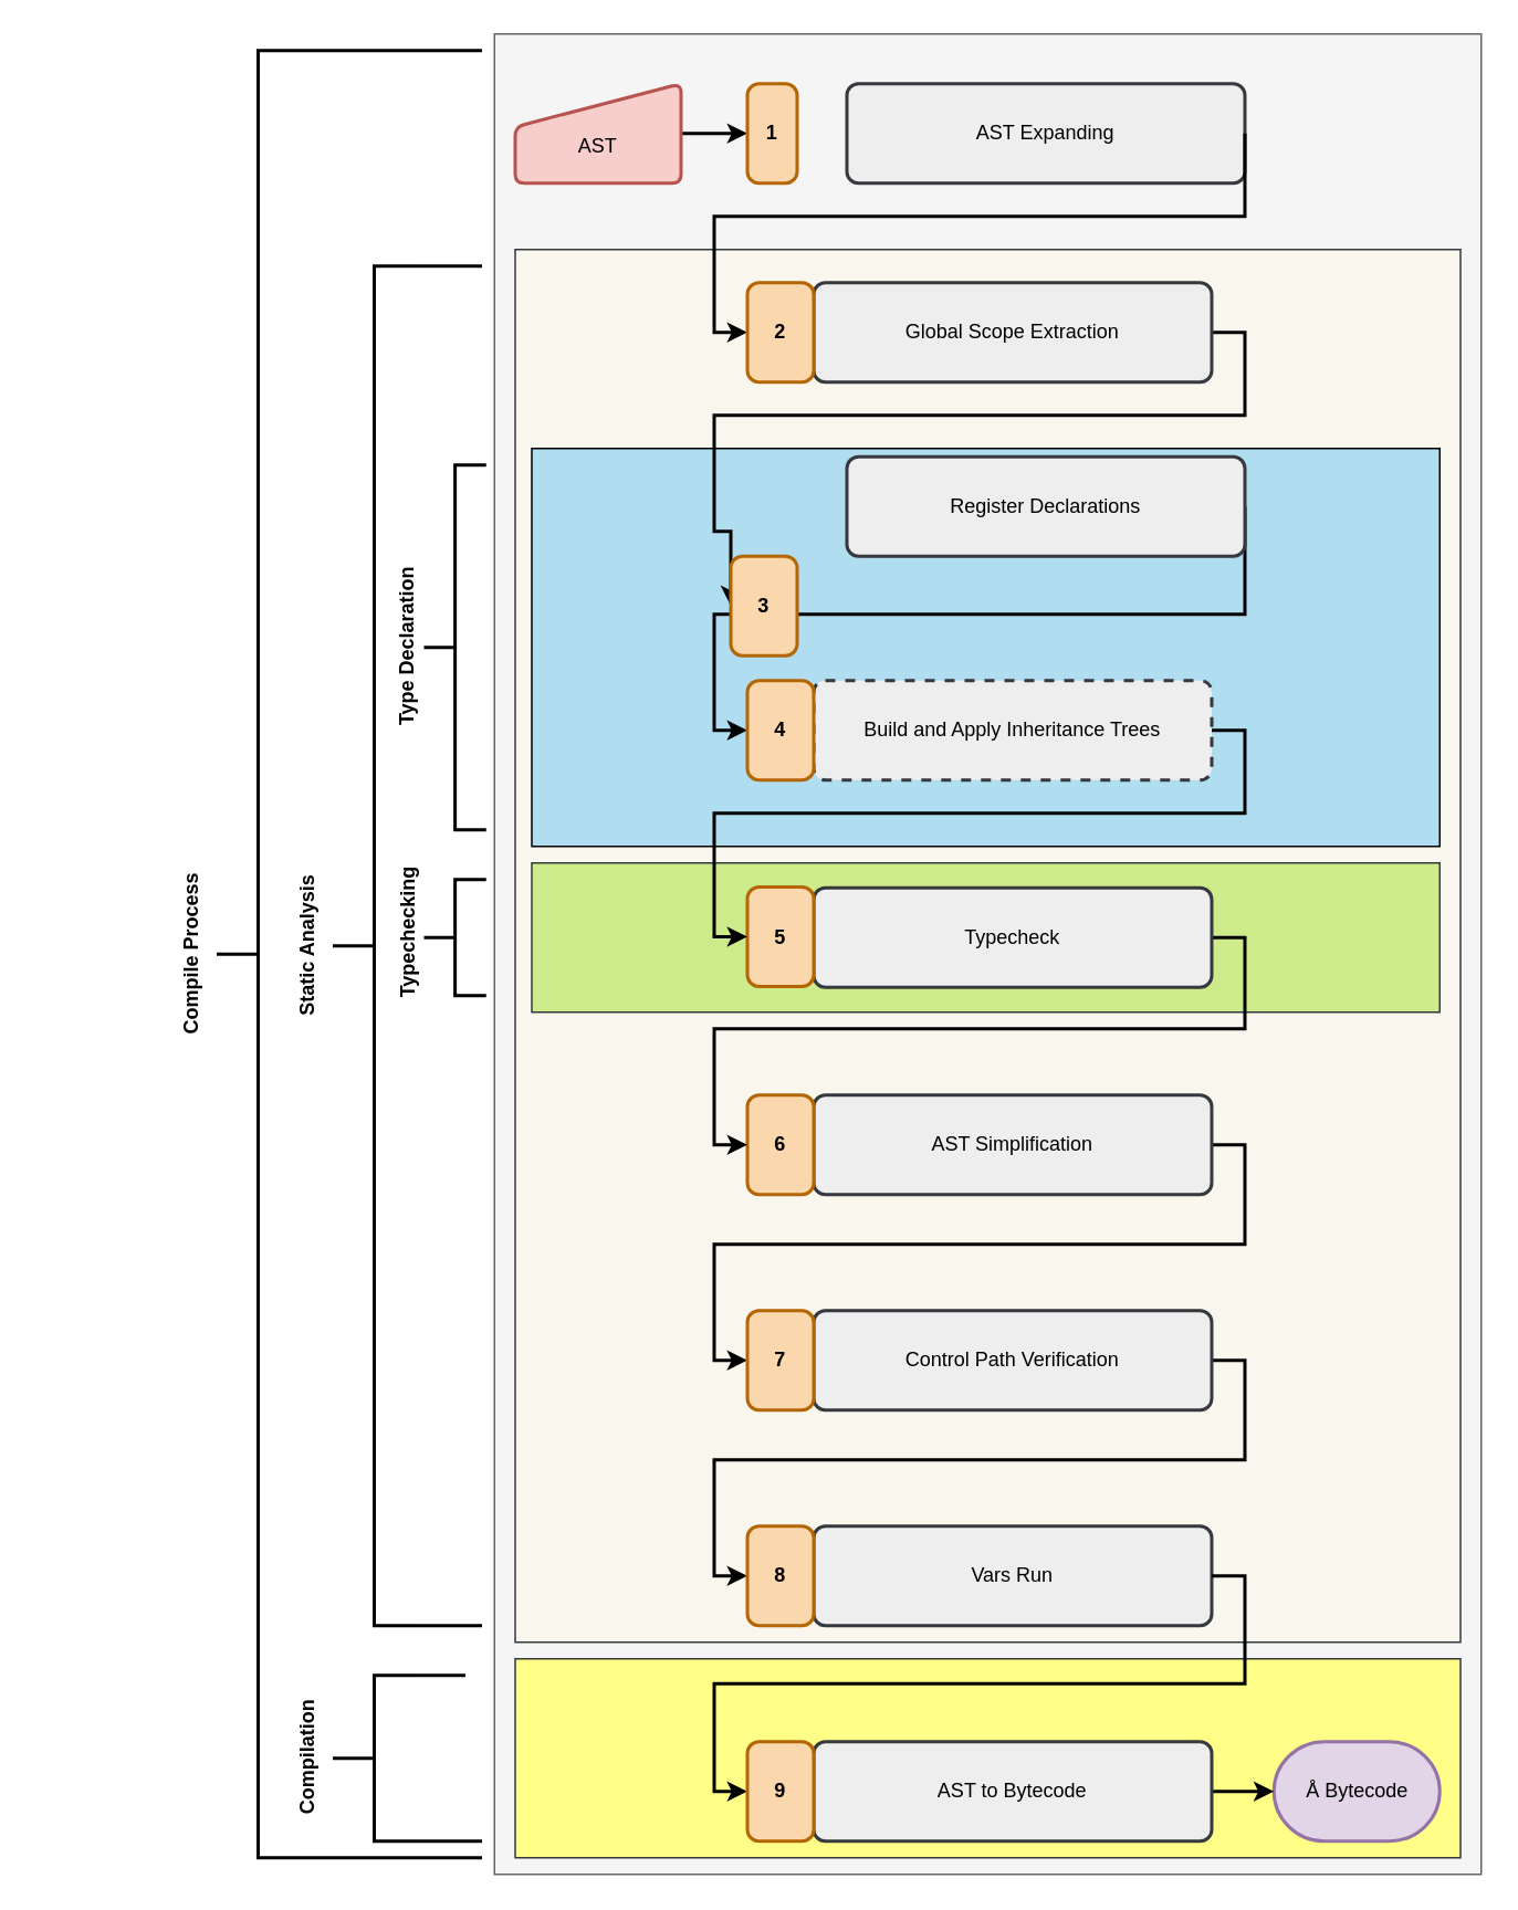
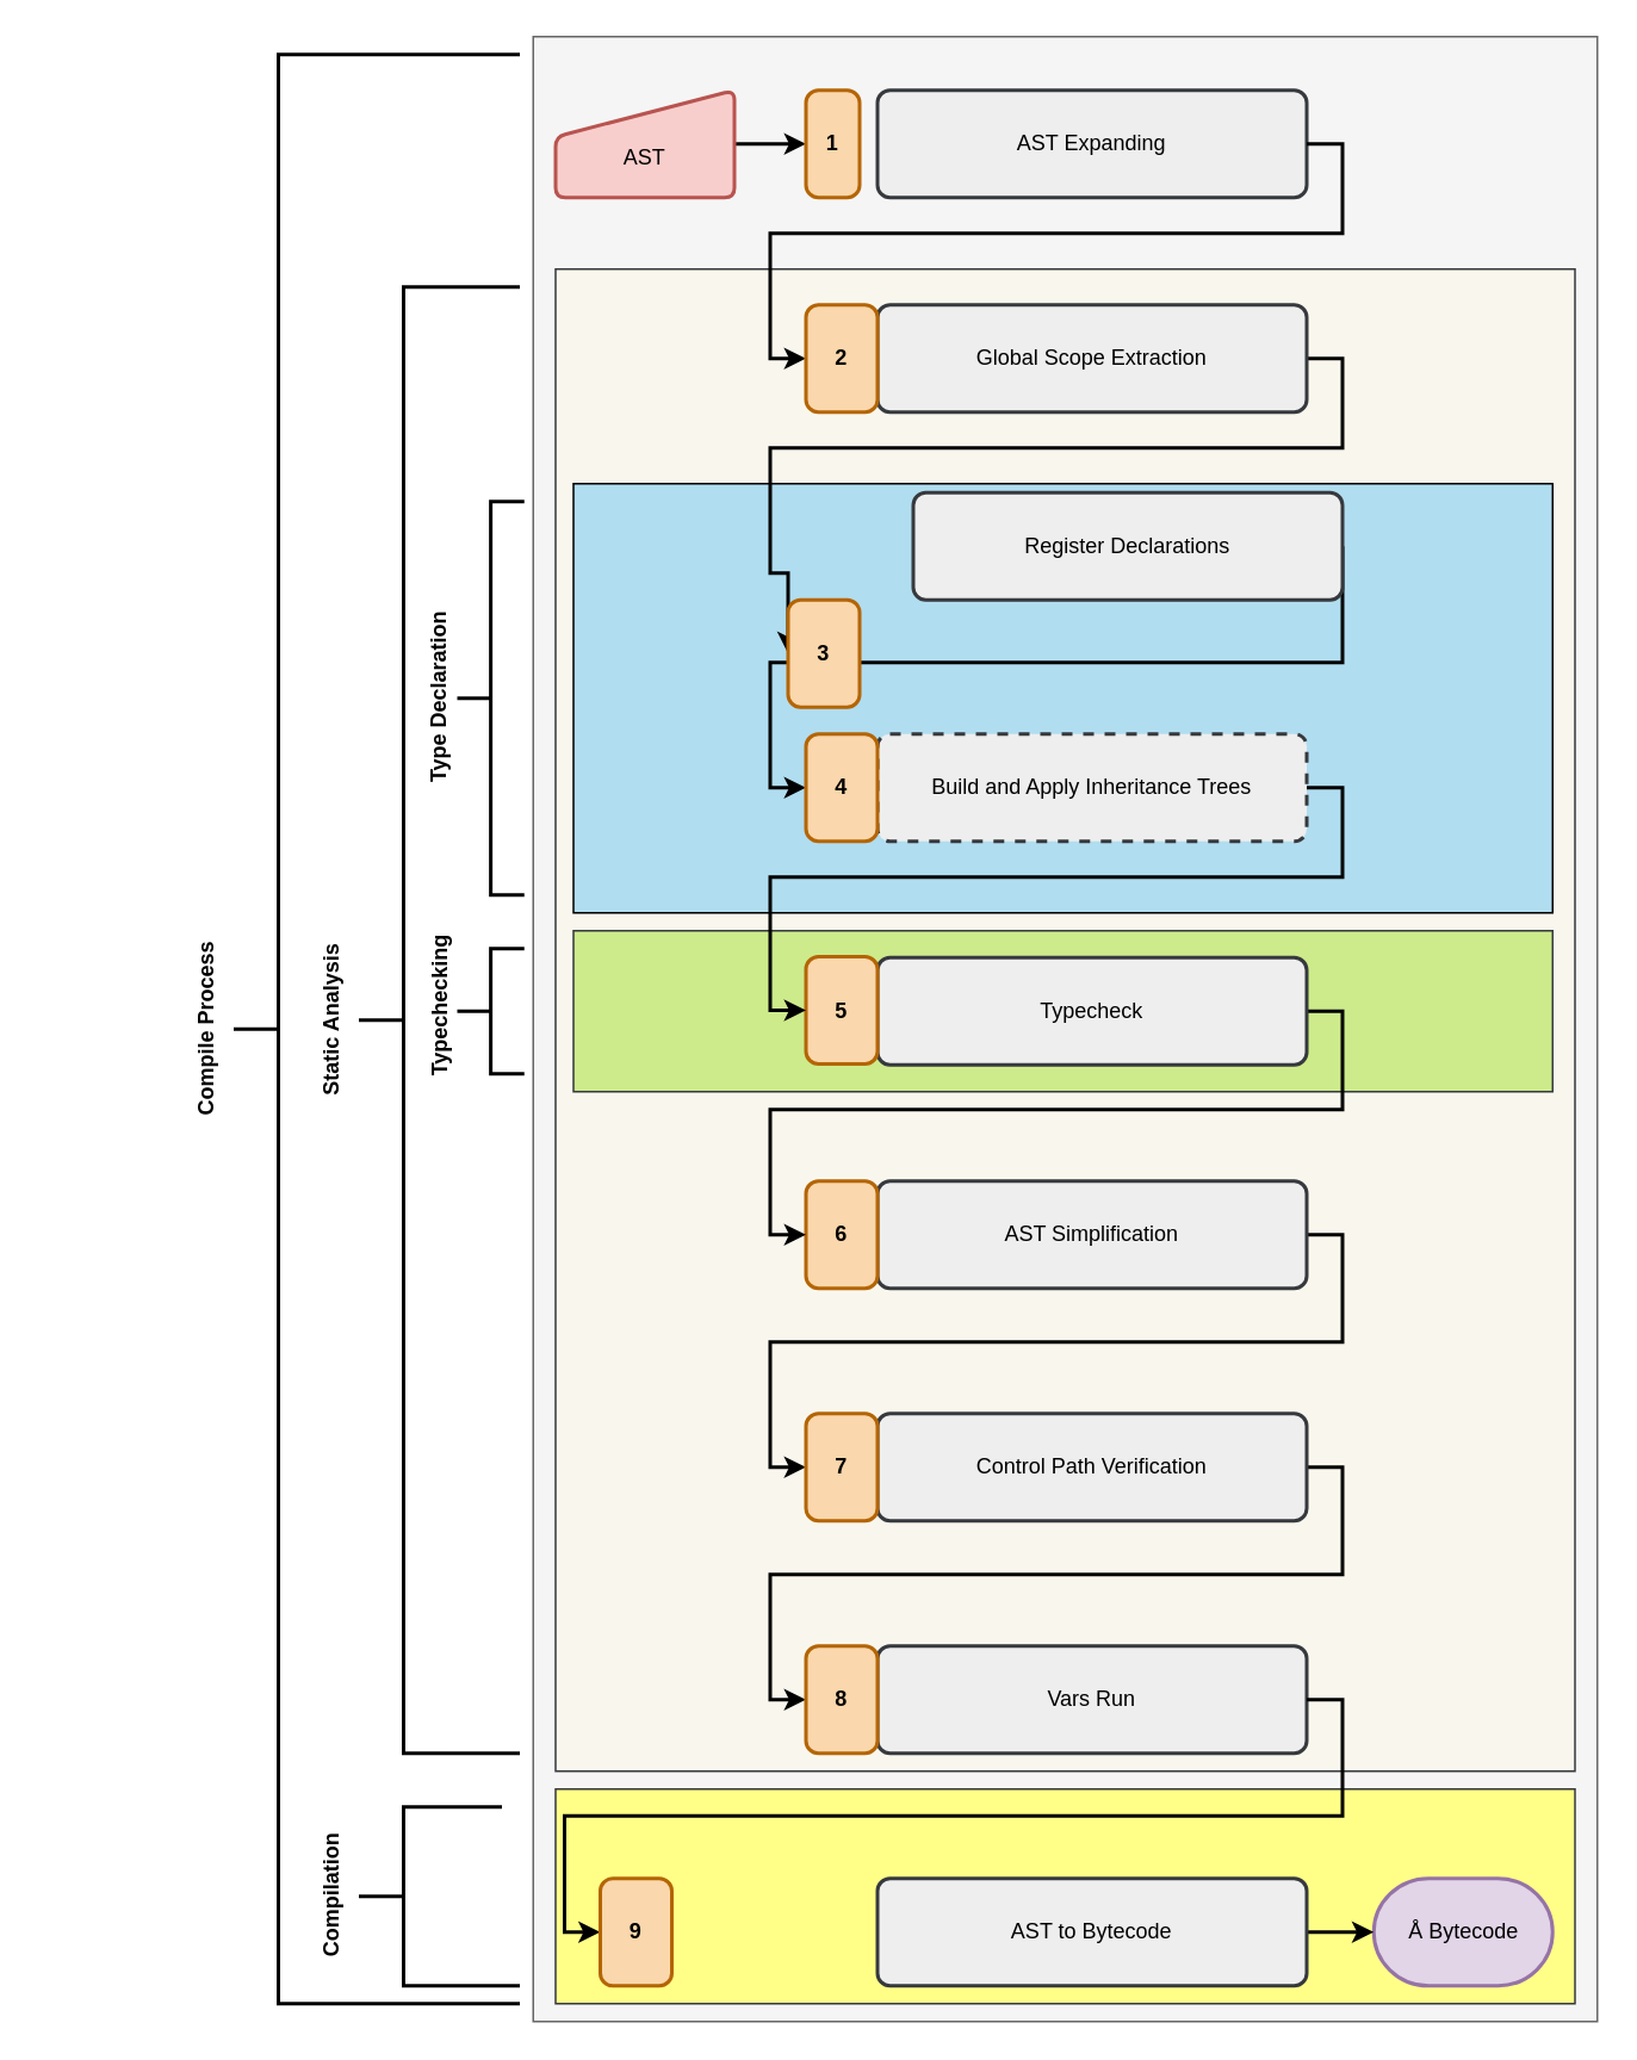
- <mxCell id="6" value="AST Expanding" style="rounded=1;whiteSpace=wrap;html=1;absoluteArcSize=1;arcSize=14;strokeWidth=2;align=center;fillColor=#eeeeee;strokeColor=#36393d;" parent="1" vertex="1"><mxGeometry x="510" y="50" width="240" height="60" as="geometry" /></mxCell>
+ <mxCell id="6" value="AST Expanding" style="rounded=1;whiteSpace=wrap;html=1;absoluteArcSize=1;arcSize=14;strokeWidth=2;align=center;fillColor=#eeeeee;strokeColor=#36393d;" parent="1" vertex="1"><mxGeometry x="490" y="50" width="240" height="60" as="geometry" /></mxCell>
- <mxCell id="35" value="9" style="rounded=1;whiteSpace=wrap;html=1;absoluteArcSize=1;arcSize=14;strokeWidth=2;fontStyle=1;fillColor=#fad7ac;strokeColor=#b46504;" parent="1" vertex="1"><mxGeometry x="450" y="1050" width="40" height="60" as="geometry" /></mxCell>
+ <mxCell id="35" value="9" style="rounded=1;whiteSpace=wrap;html=1;absoluteArcSize=1;arcSize=14;strokeWidth=2;fontStyle=1;fillColor=#fad7ac;strokeColor=#b46504;" parent="1" vertex="1"><mxGeometry x="335" y="1050" width="40" height="60" as="geometry" /></mxCell>
